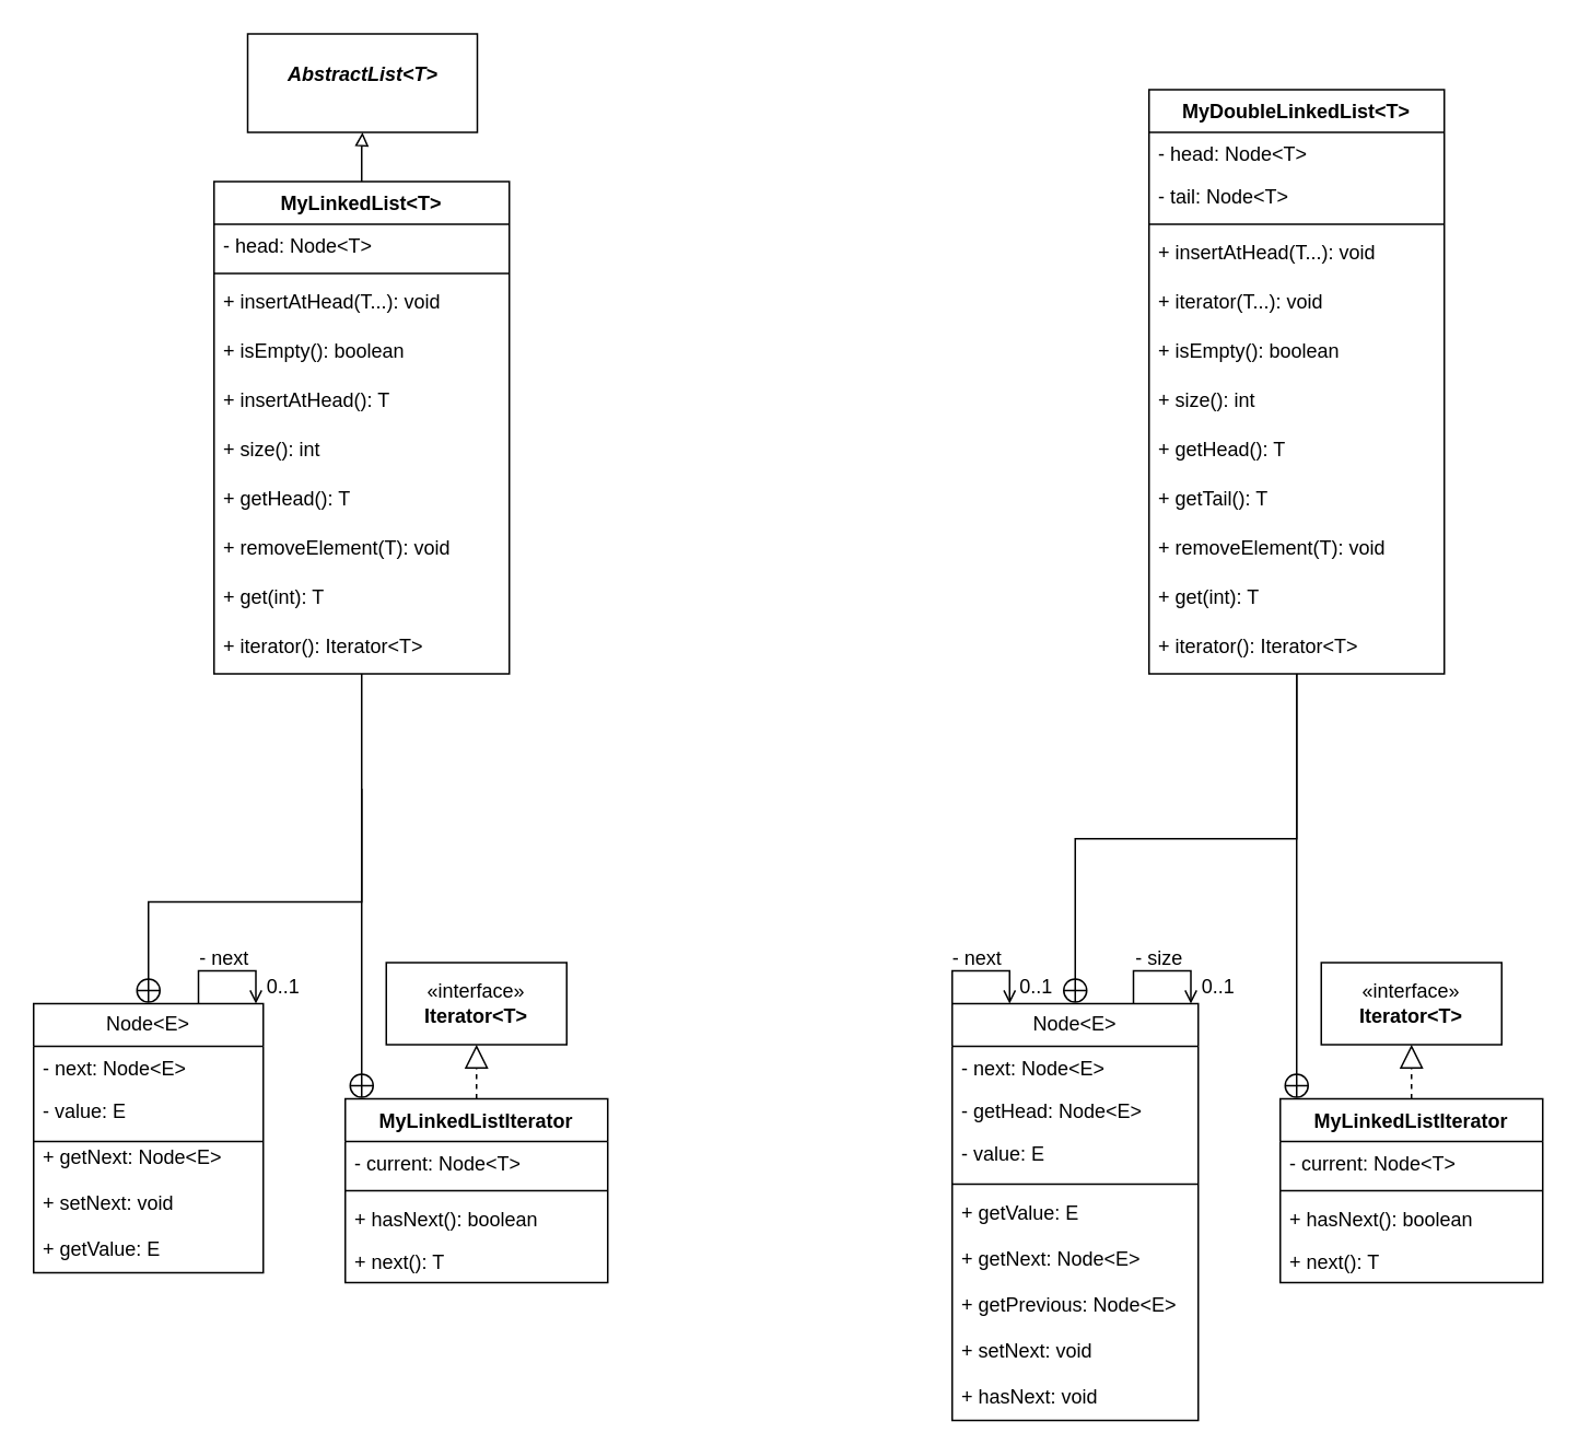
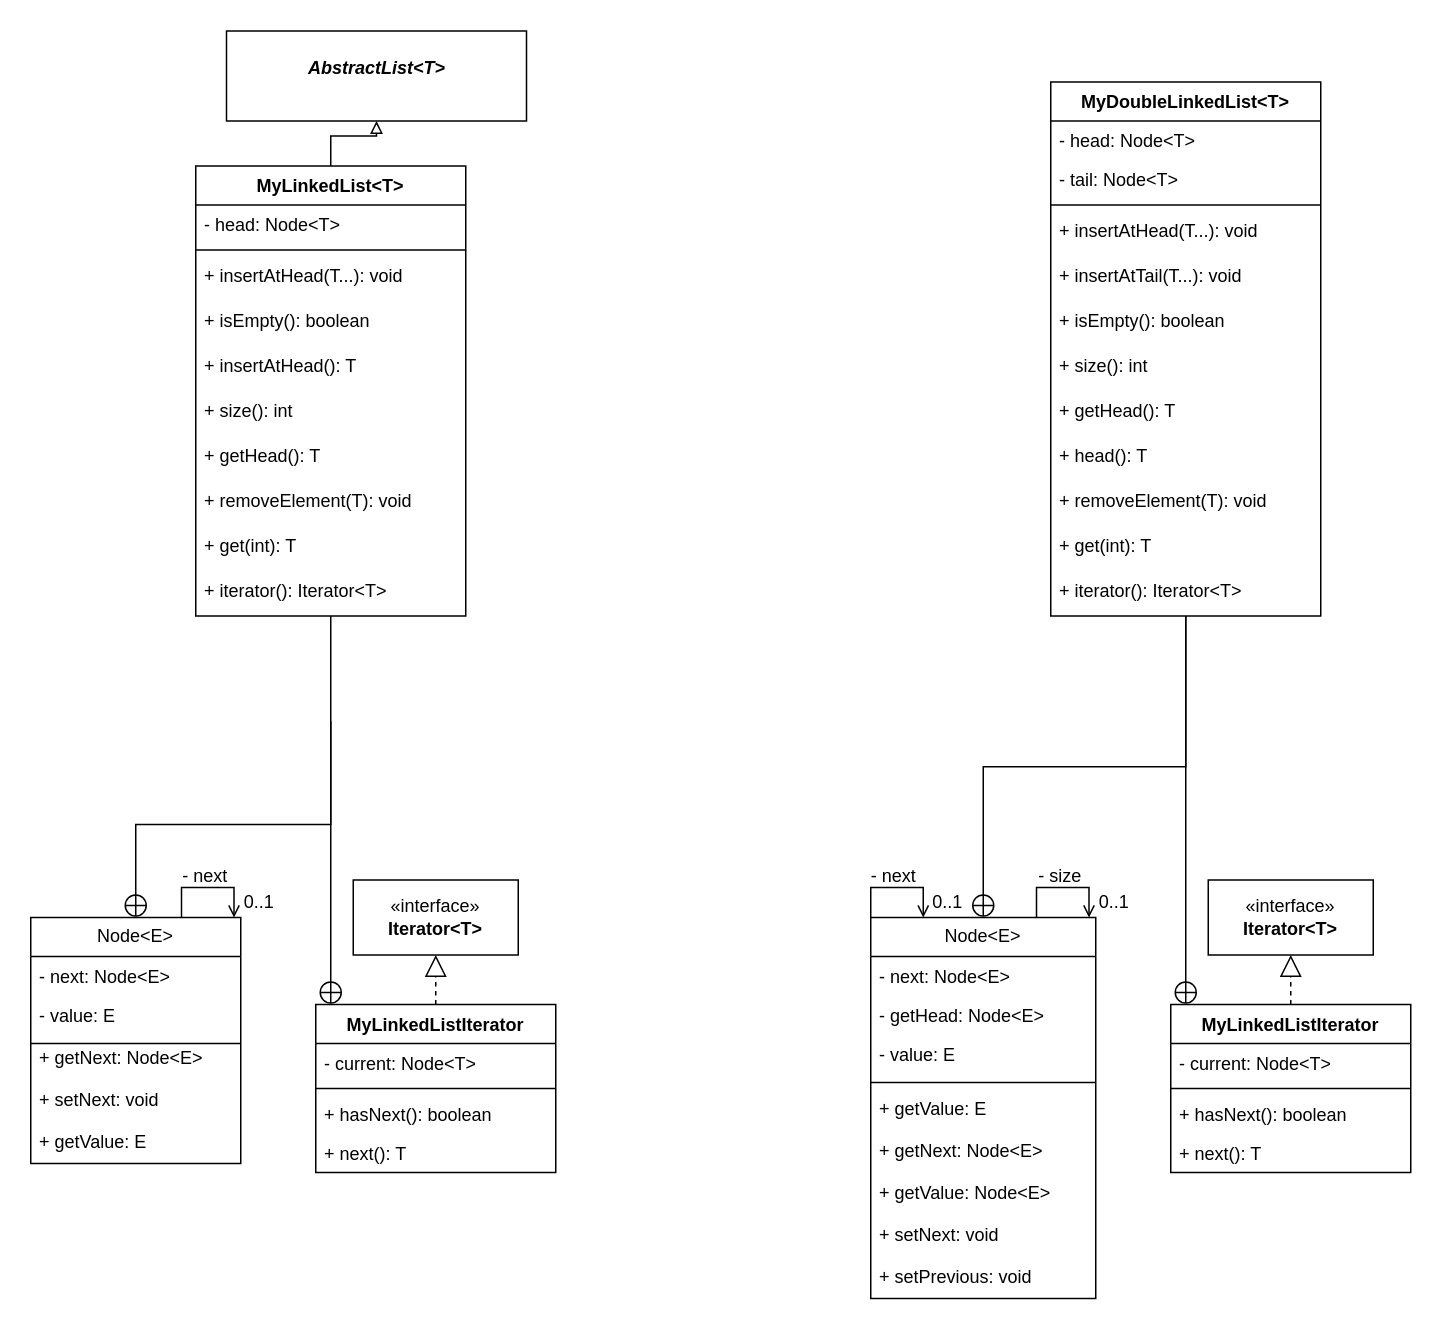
- <mxCell id="33" value="&lt;p style=&quot;margin:0px;margin-top:4px;text-align:center;&quot;&gt;&lt;br&gt;&lt;b&gt;&lt;i&gt;AbstractList&amp;lt;T&amp;gt;&lt;/i&gt;&lt;/b&gt;&lt;br&gt;&lt;/p&gt;" style="verticalAlign=top;align=left;overflow=fill;html=1;whiteSpace=wrap;" parent="1" vertex="1"><mxGeometry x="150.5" y="20" width="140" height="60" as="geometry" /></mxCell>
+ <mxCell id="33" value="&lt;p style=&quot;margin:0px;margin-top:4px;text-align:center;&quot;&gt;&lt;br&gt;&lt;b&gt;&lt;i&gt;AbstractList&amp;lt;T&amp;gt;&lt;/i&gt;&lt;/b&gt;&lt;br&gt;&lt;/p&gt;" style="verticalAlign=top;align=left;overflow=fill;html=1;whiteSpace=wrap;" parent="1" vertex="1"><mxGeometry x="150.5" y="20" width="200" height="60" as="geometry" /></mxCell>
- <mxCell id="40" value="+ iterator(T...): void&#10;&#10;" style="text;strokeColor=none;fillColor=none;align=left;verticalAlign=top;spacingLeft=4;spacingRight=4;overflow=hidden;rotatable=0;points=[[0,0.5],[1,0.5]];portConstraint=eastwest;fontSize=12;" parent="35" vertex="1"><mxGeometry y="116" width="180" height="30" as="geometry" /></mxCell>
+ <mxCell id="40" value="+ insertAtTail(T...): void&#10;&#10;" style="text;strokeColor=none;fillColor=none;align=left;verticalAlign=top;spacingLeft=4;spacingRight=4;overflow=hidden;rotatable=0;points=[[0,0.5],[1,0.5]];portConstraint=eastwest;fontSize=12;" parent="35" vertex="1"><mxGeometry y="116" width="180" height="30" as="geometry" /></mxCell>
- <mxCell id="44" value="+ getTail(): T&#10;&#10;" style="text;strokeColor=none;fillColor=none;align=left;verticalAlign=top;spacingLeft=4;spacingRight=4;overflow=hidden;rotatable=0;points=[[0,0.5],[1,0.5]];portConstraint=eastwest;fontSize=12;" parent="35" vertex="1"><mxGeometry y="236" width="180" height="30" as="geometry" /></mxCell>
+ <mxCell id="44" value="+ head(): T&#10;&#10;" style="text;strokeColor=none;fillColor=none;align=left;verticalAlign=top;spacingLeft=4;spacingRight=4;overflow=hidden;rotatable=0;points=[[0,0.5],[1,0.5]];portConstraint=eastwest;fontSize=12;" parent="35" vertex="1"><mxGeometry y="236" width="180" height="30" as="geometry" /></mxCell>
- <mxCell id="55" value="+ getPrevious: Node&amp;lt;E&amp;gt;" style="text;strokeColor=none;fillColor=none;align=left;verticalAlign=top;spacingLeft=4;spacingRight=4;overflow=hidden;rotatable=0;points=[[0,0.5],[1,0.5]];portConstraint=eastwest;whiteSpace=wrap;html=1;" parent="48" vertex="1"><mxGeometry y="170" width="150" height="28" as="geometry" /></mxCell>
+ <mxCell id="55" value="+ getValue: Node&amp;lt;E&amp;gt;" style="text;strokeColor=none;fillColor=none;align=left;verticalAlign=top;spacingLeft=4;spacingRight=4;overflow=hidden;rotatable=0;points=[[0,0.5],[1,0.5]];portConstraint=eastwest;whiteSpace=wrap;html=1;" parent="48" vertex="1"><mxGeometry y="170" width="150" height="28" as="geometry" /></mxCell>
- <mxCell id="57" value="+ hasNext: void" style="text;strokeColor=none;fillColor=none;align=left;verticalAlign=top;spacingLeft=4;spacingRight=4;overflow=hidden;rotatable=0;points=[[0,0.5],[1,0.5]];portConstraint=eastwest;whiteSpace=wrap;html=1;" parent="48" vertex="1"><mxGeometry y="226" width="150" height="28" as="geometry" /></mxCell>
+ <mxCell id="57" value="+ setPrevious: void" style="text;strokeColor=none;fillColor=none;align=left;verticalAlign=top;spacingLeft=4;spacingRight=4;overflow=hidden;rotatable=0;points=[[0,0.5],[1,0.5]];portConstraint=eastwest;whiteSpace=wrap;html=1;" parent="48" vertex="1"><mxGeometry y="226" width="150" height="28" as="geometry" /></mxCell>
